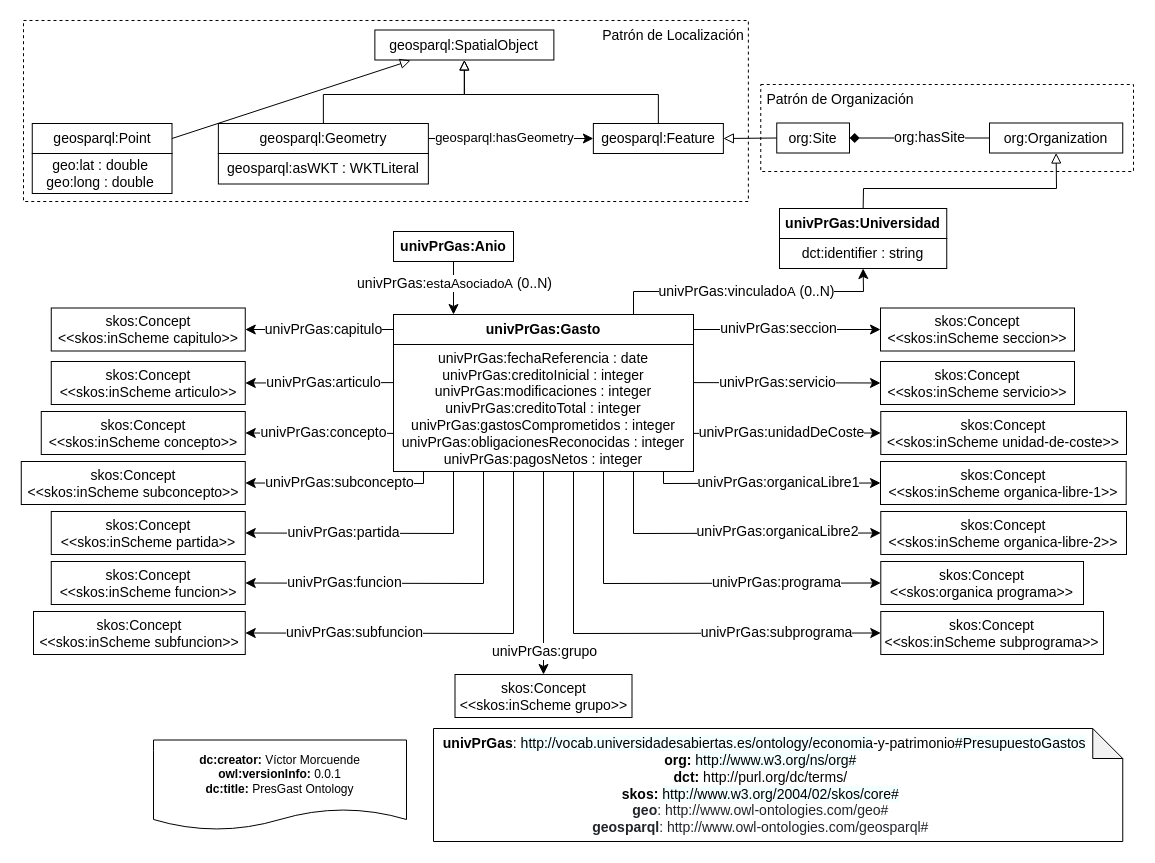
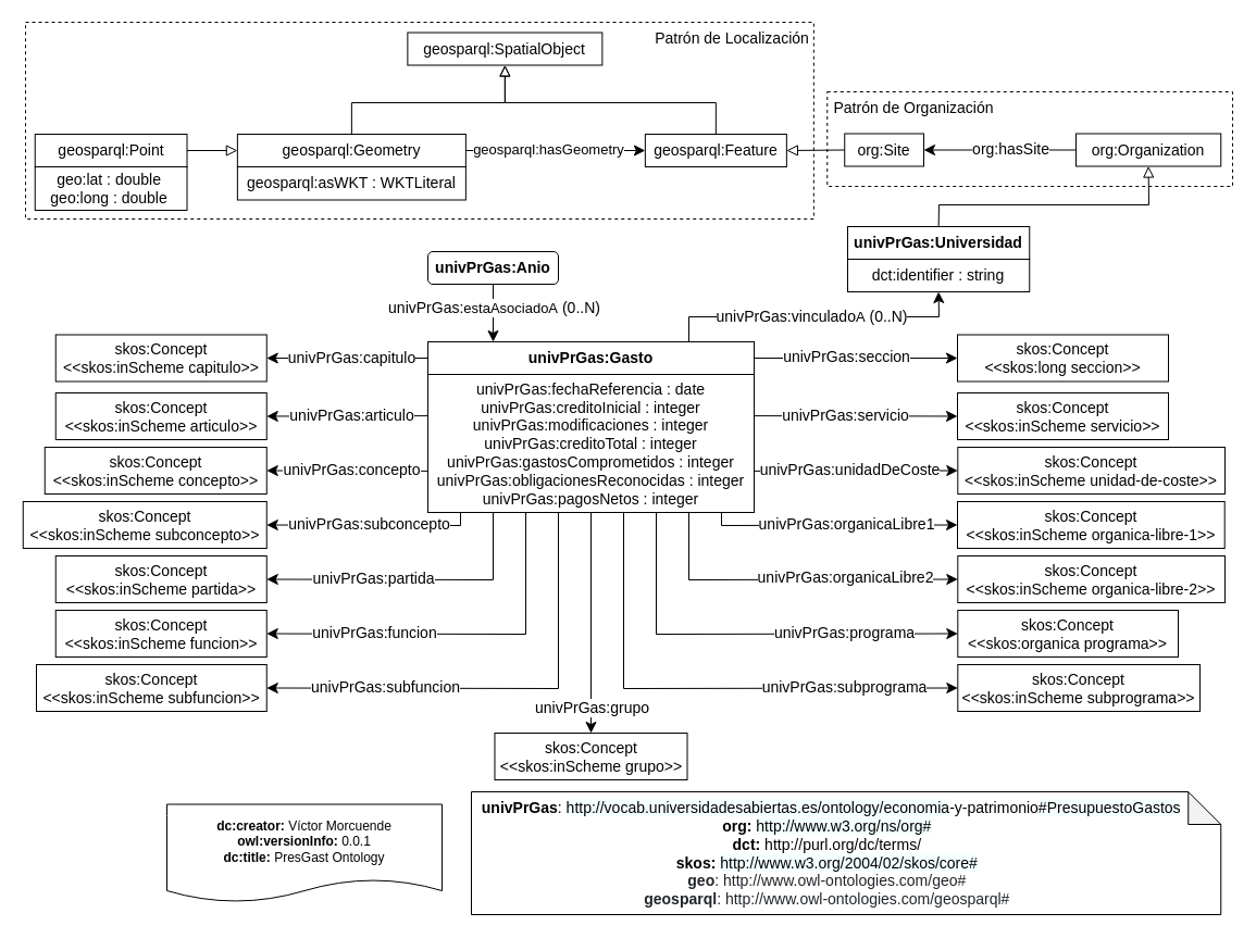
- <mxCell id="23" value="" style="endArrow=block;html=1;fontColor=#000099;exitX=1;exitY=0.5;exitDx=0;exitDy=0;endFill=0;endSize=8;arcSize=0;rounded=0;fontSize=14;" parent="1" source="33" target="17" edge="1"><mxGeometry width="50" height="50" relative="1" as="geometry"><mxPoint x="-52.63" y="355" as="sourcePoint" /><mxPoint x="317.12" y="183.5" as="targetPoint" /></mxGeometry></mxCell>
+ <mxCell id="23" value="" style="endArrow=block;html=1;fontColor=#000099;exitX=1;exitY=0.5;exitDx=0;exitDy=0;endFill=0;entryX=0;entryY=0.5;entryDx=0;entryDy=0;endSize=8;arcSize=0;rounded=0;fontSize=14;" parent="1" source="33" target="30" edge="1"><mxGeometry width="50" height="50" relative="1" as="geometry"><mxPoint x="-52.63" y="355" as="sourcePoint" /><mxPoint x="317.12" y="183.5" as="targetPoint" /></mxGeometry></mxCell>
- <mxCell id="26" value="" style="endArrow=diamond;html=1;exitX=0;exitY=0.5;exitDx=0;exitDy=0;entryX=1;entryY=0.5;entryDx=0;entryDy=0;endSize=8;arcSize=0;rounded=0;fontFamily=Helvetica;fontSize=14;" parent="1" source="25" target="24" edge="1"><mxGeometry width="50" height="50" relative="1" as="geometry"><mxPoint x="853.75" y="325.5" as="sourcePoint" /><mxPoint x="853.75" y="395.5" as="targetPoint" /></mxGeometry></mxCell>
+ <mxCell id="26" value="" style="endArrow=classic;html=1;exitX=0;exitY=0.5;exitDx=0;exitDy=0;entryX=1;entryY=0.5;entryDx=0;entryDy=0;endSize=8;arcSize=0;rounded=0;fontFamily=Helvetica;fontSize=14;" parent="1" source="25" target="24" edge="1"><mxGeometry width="50" height="50" relative="1" as="geometry"><mxPoint x="853.75" y="325.5" as="sourcePoint" /><mxPoint x="853.75" y="395.5" as="targetPoint" /></mxGeometry></mxCell>
- <mxCell id="6" value="&lt;span style=&quot;background-color: rgb(255 , 255 , 255)&quot;&gt;&lt;b&gt;univPr&lt;/b&gt;&lt;/span&gt;&lt;b&gt;Gas&lt;/b&gt;&lt;span style=&quot;background-color: rgb(255 , 255 , 255)&quot;&gt;&lt;b&gt;:Anio&lt;/b&gt;&lt;/span&gt;" style="rounded=0;whiteSpace=wrap;html=1;snapToPoint=1;points=[[0.1,0],[0.2,0],[0.3,0],[0.4,0],[0.5,0],[0.6,0],[0.7,0],[0.8,0],[0.9,0],[0,0.1],[0,0.3],[0,0.5],[0,0.7],[0,0.9],[0.1,1],[0.2,1],[0.3,1],[0.4,1],[0.5,1],[0.6,1],[0.7,1],[0.8,1],[0.9,1],[1,0.1],[1,0.3],[1,0.5],[1,0.7],[1,0.9]];fontFamily=Helvetica;fontSize=14;fillColor=none;" parent="1" vertex="1"><mxGeometry x="393" y="231" width="120" height="30" as="geometry" /></mxCell>
+ <mxCell id="6" value="&lt;span style=&quot;background-color: rgb(255 , 255 , 255)&quot;&gt;&lt;b&gt;univPr&lt;/b&gt;&lt;/span&gt;&lt;b&gt;Gas&lt;/b&gt;&lt;span style=&quot;background-color: rgb(255 , 255 , 255)&quot;&gt;&lt;b&gt;:Anio&lt;/b&gt;&lt;/span&gt;" style="whiteSpace=wrap;html=1;snapToPoint=1;points=[[0.1,0],[0.2,0],[0.3,0],[0.4,0],[0.5,0],[0.6,0],[0.7,0],[0.8,0],[0.9,0],[0,0.1],[0,0.3],[0,0.5],[0,0.7],[0,0.9],[0.1,1],[0.2,1],[0.3,1],[0.4,1],[0.5,1],[0.6,1],[0.7,1],[0.8,1],[0.9,1],[1,0.1],[1,0.3],[1,0.5],[1,0.7],[1,0.9]];fontFamily=Helvetica;fontSize=14;fillColor=none;rounded=1;" parent="1" vertex="1"><mxGeometry x="393" y="231" width="120" height="30" as="geometry" /></mxCell>
- <mxCell id="49" value="skos:Concept &lt;br&gt;&amp;lt;&amp;lt;skos:inScheme seccion&amp;gt;&amp;gt;" style="rounded=0;whiteSpace=wrap;html=1;snapToPoint=1;points=[[0.1,0],[0.2,0],[0.3,0],[0.4,0],[0.5,0],[0.6,0],[0.7,0],[0.8,0],[0.9,0],[0,0.1],[0,0.3],[0,0.5],[0,0.7],[0,0.9],[0.1,1],[0.2,1],[0.3,1],[0.4,1],[0.5,1],[0.6,1],[0.7,1],[0.8,1],[0.9,1],[1,0.1],[1,0.3],[1,0.5],[1,0.7],[1,0.9]];fontFamily=Helvetica;fontSize=14;fillColor=none;" parent="1" vertex="1"><mxGeometry x="880" y="307.5" width="194" height="43" as="geometry" /></mxCell>
+ <mxCell id="49" value="skos:Concept &lt;br&gt;&amp;lt;&amp;lt;skos:long seccion&amp;gt;&amp;gt;" style="rounded=0;whiteSpace=wrap;html=1;snapToPoint=1;points=[[0.1,0],[0.2,0],[0.3,0],[0.4,0],[0.5,0],[0.6,0],[0.7,0],[0.8,0],[0.9,0],[0,0.1],[0,0.3],[0,0.5],[0,0.7],[0,0.9],[0.1,1],[0.2,1],[0.3,1],[0.4,1],[0.5,1],[0.6,1],[0.7,1],[0.8,1],[0.9,1],[1,0.1],[1,0.3],[1,0.5],[1,0.7],[1,0.9]];fontFamily=Helvetica;fontSize=14;fillColor=none;" parent="1" vertex="1"><mxGeometry x="880" y="307.5" width="194" height="43" as="geometry" /></mxCell>
